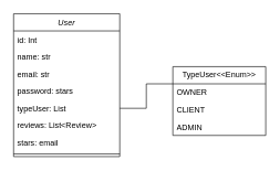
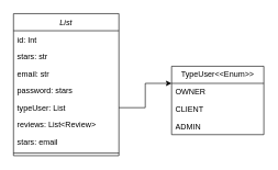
- <mxCell id="2" value="User" style="swimlane;fontStyle=2;align=center;verticalAlign=top;childLayout=stackLayout;horizontal=1;startSize=26;horizontalStack=0;resizeParent=1;resizeLast=0;collapsible=1;marginBottom=0;rounded=0;shadow=0;strokeWidth=1;" parent="1" vertex="1"><mxGeometry x="20" y="20" width="160" height="216" as="geometry"><mxRectangle x="160" y="10" width="160" height="26" as="alternateBounds" /></mxGeometry></mxCell>
+ <mxCell id="2" value="List" style="swimlane;fontStyle=2;align=center;verticalAlign=top;childLayout=stackLayout;horizontal=1;startSize=26;horizontalStack=0;resizeParent=1;resizeLast=0;collapsible=1;marginBottom=0;rounded=0;shadow=0;strokeWidth=1;" parent="1" vertex="1"><mxGeometry x="20" y="20" width="160" height="216" as="geometry"><mxRectangle x="160" y="10" width="160" height="26" as="alternateBounds" /></mxGeometry></mxCell>
- <mxCell id="4" value="name: str" style="text;align=left;verticalAlign=top;spacingLeft=4;spacingRight=4;overflow=hidden;rotatable=0;points=[[0,0.5],[1,0.5]];portConstraint=eastwest;" parent="2" vertex="1"><mxGeometry y="52" width="160" height="26" as="geometry" /></mxCell>
+ <mxCell id="4" value="stars: str" style="text;align=left;verticalAlign=top;spacingLeft=4;spacingRight=4;overflow=hidden;rotatable=0;points=[[0,0.5],[1,0.5]];portConstraint=eastwest;" parent="2" vertex="1"><mxGeometry y="52" width="160" height="26" as="geometry" /></mxCell>
- <mxCell id="15" style="edgeStyle=orthogonalEdgeStyle;rounded=0;orthogonalLoop=1;jettySize=auto;html=1;exitX=1;exitY=0.5;exitDx=0;exitDy=0;entryX=0;entryY=0.25;entryDx=0;entryDy=0;endArrow=none;" parent="1" source="7" target="11" edge="1"><mxGeometry relative="1" as="geometry" /></mxCell>
+ <mxCell id="15" style="edgeStyle=orthogonalEdgeStyle;rounded=0;orthogonalLoop=1;jettySize=auto;html=1;exitX=1;exitY=0.5;exitDx=0;exitDy=0;entryX=0;entryY=0.25;entryDx=0;entryDy=0;" parent="1" source="7" target="11" edge="1"><mxGeometry relative="1" as="geometry" /></mxCell>
